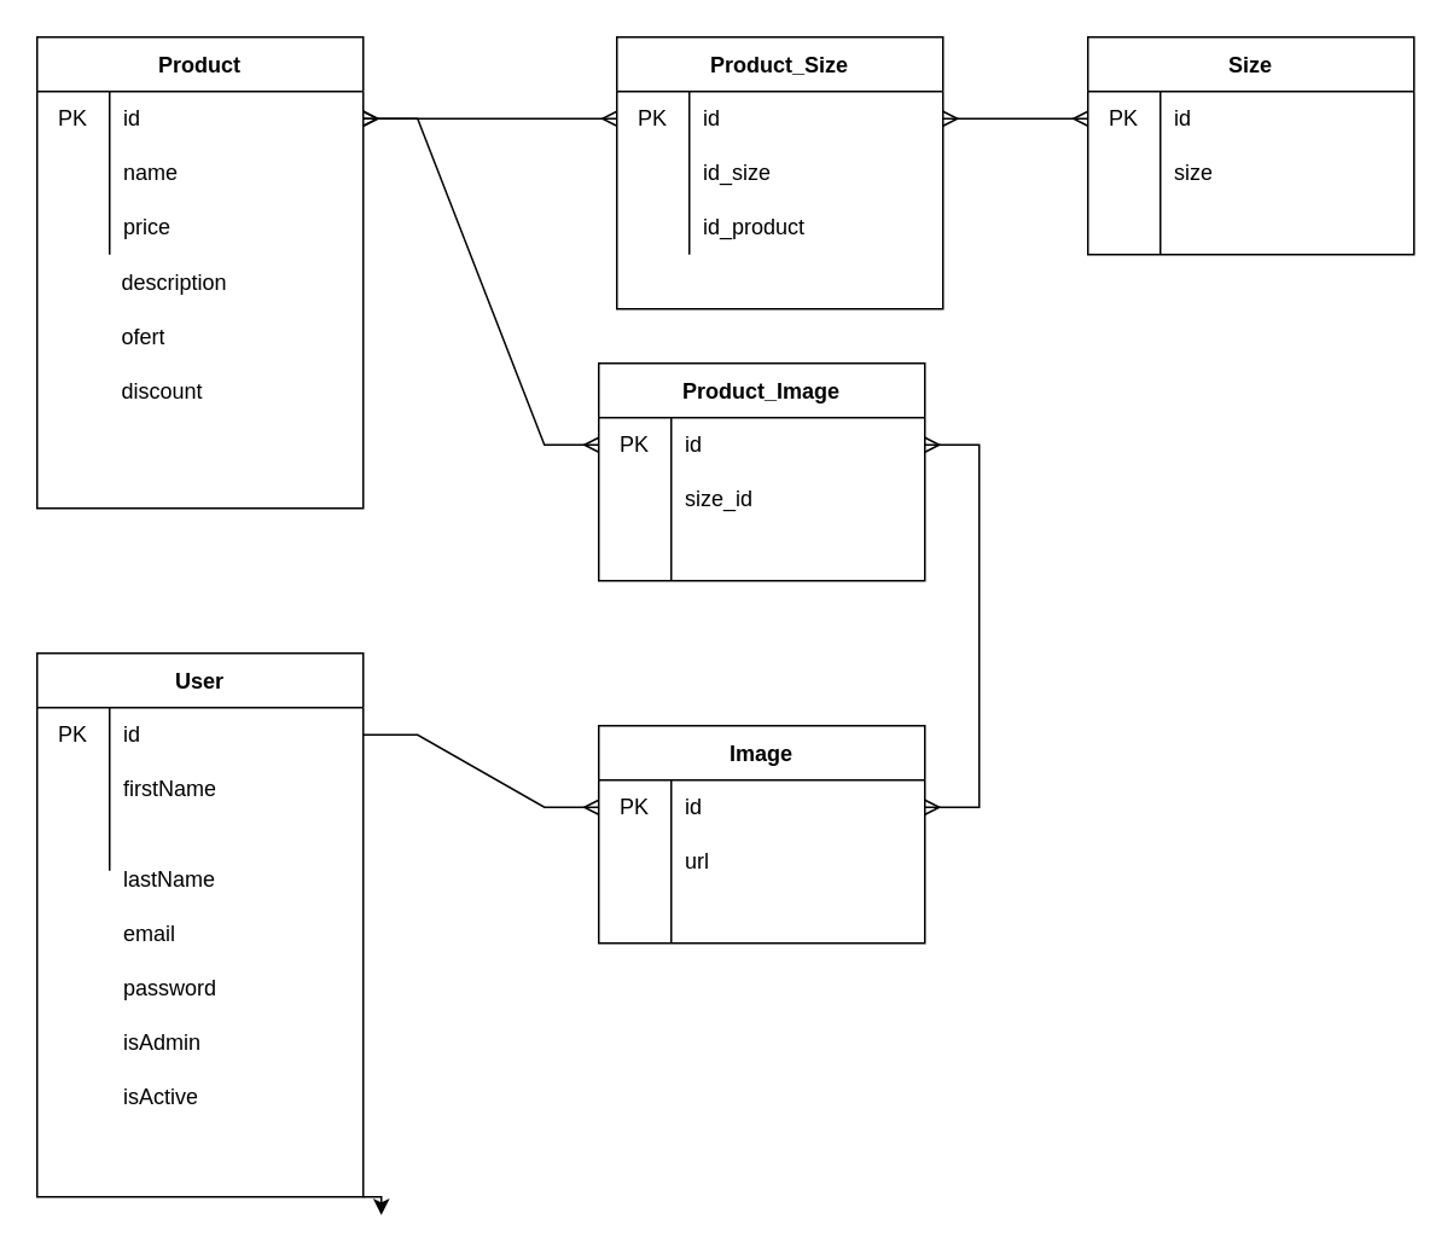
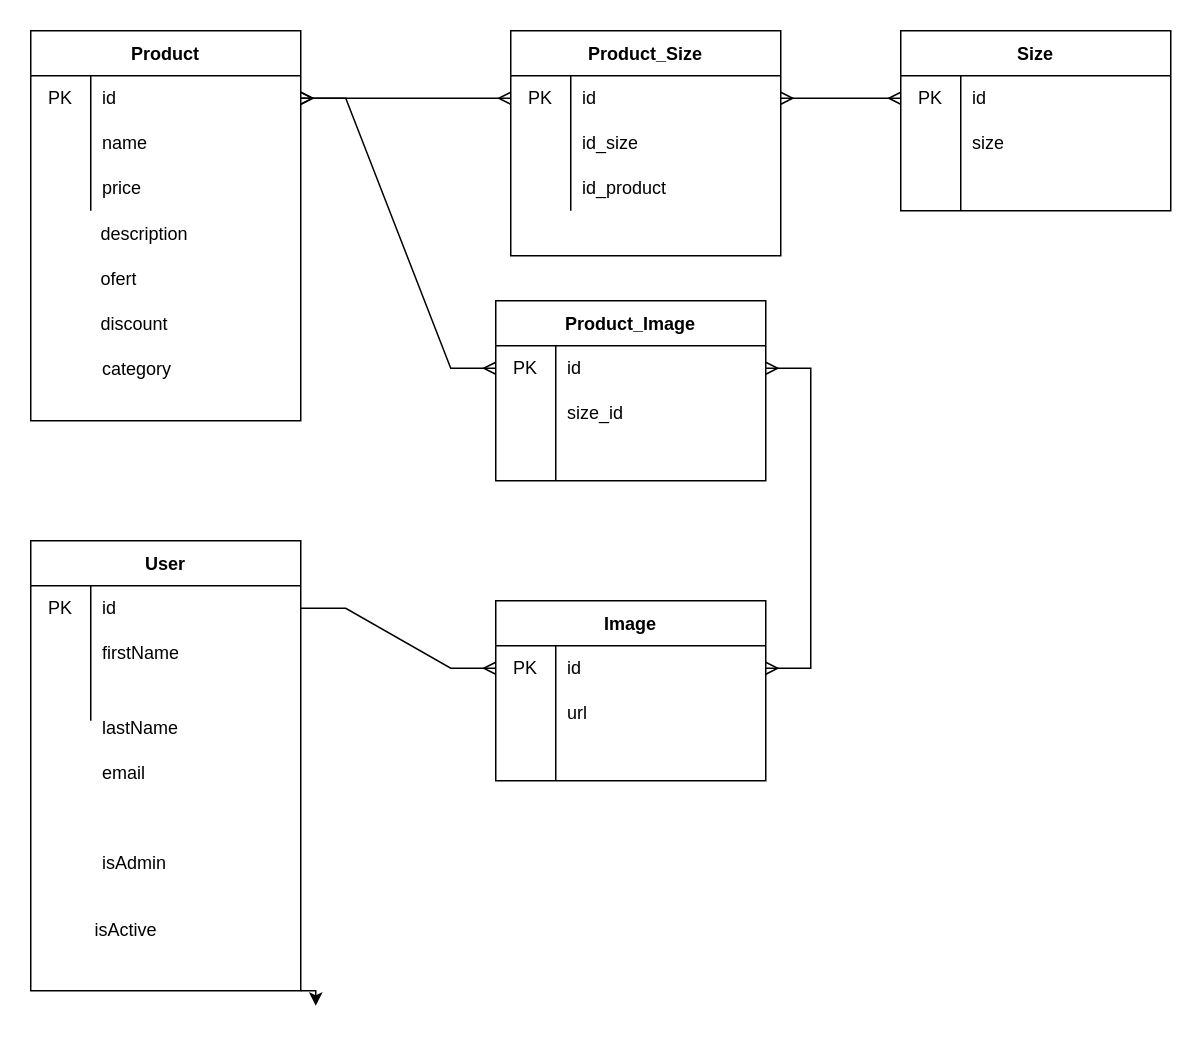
+ <mxCell id="91" value="category" style="shape=partialRectangle;html=1;whiteSpace=wrap;connectable=0;fillColor=none;top=0;left=0;bottom=0;right=0;align=left;spacingLeft=6;overflow=hidden;" parent="1" vertex="1"><mxGeometry x="60" y="231" width="140" height="30" as="geometry"><mxRectangle width="140" height="30" as="alternateBounds" /></mxGeometry></mxCell>
- <mxCell id="57" value="password" style="shape=partialRectangle;html=1;whiteSpace=wrap;connectable=0;fillColor=none;top=0;left=0;bottom=0;right=0;align=left;spacingLeft=6;overflow=hidden;" parent="1" vertex="1"><mxGeometry x="60" y="530" width="140" height="30" as="geometry"><mxRectangle width="140" height="30" as="alternateBounds" /></mxGeometry></mxCell>
- <mxCell id="59" value="isActive" style="shape=partialRectangle;html=1;whiteSpace=wrap;connectable=0;fillColor=none;top=0;left=0;bottom=0;right=0;align=left;spacingLeft=6;overflow=hidden;" parent="1" vertex="1"><mxGeometry x="60" y="590" width="140" height="30" as="geometry"><mxRectangle width="140" height="30" as="alternateBounds" /></mxGeometry></mxCell>
+ <mxCell id="59" value="isActive" style="shape=partialRectangle;html=1;whiteSpace=wrap;connectable=0;fillColor=none;top=0;left=0;bottom=0;right=0;align=left;spacingLeft=6;overflow=hidden;" parent="1" vertex="1"><mxGeometry x="55" y="605" width="140" height="30" as="geometry"><mxRectangle width="140" height="30" as="alternateBounds" /></mxGeometry></mxCell>
